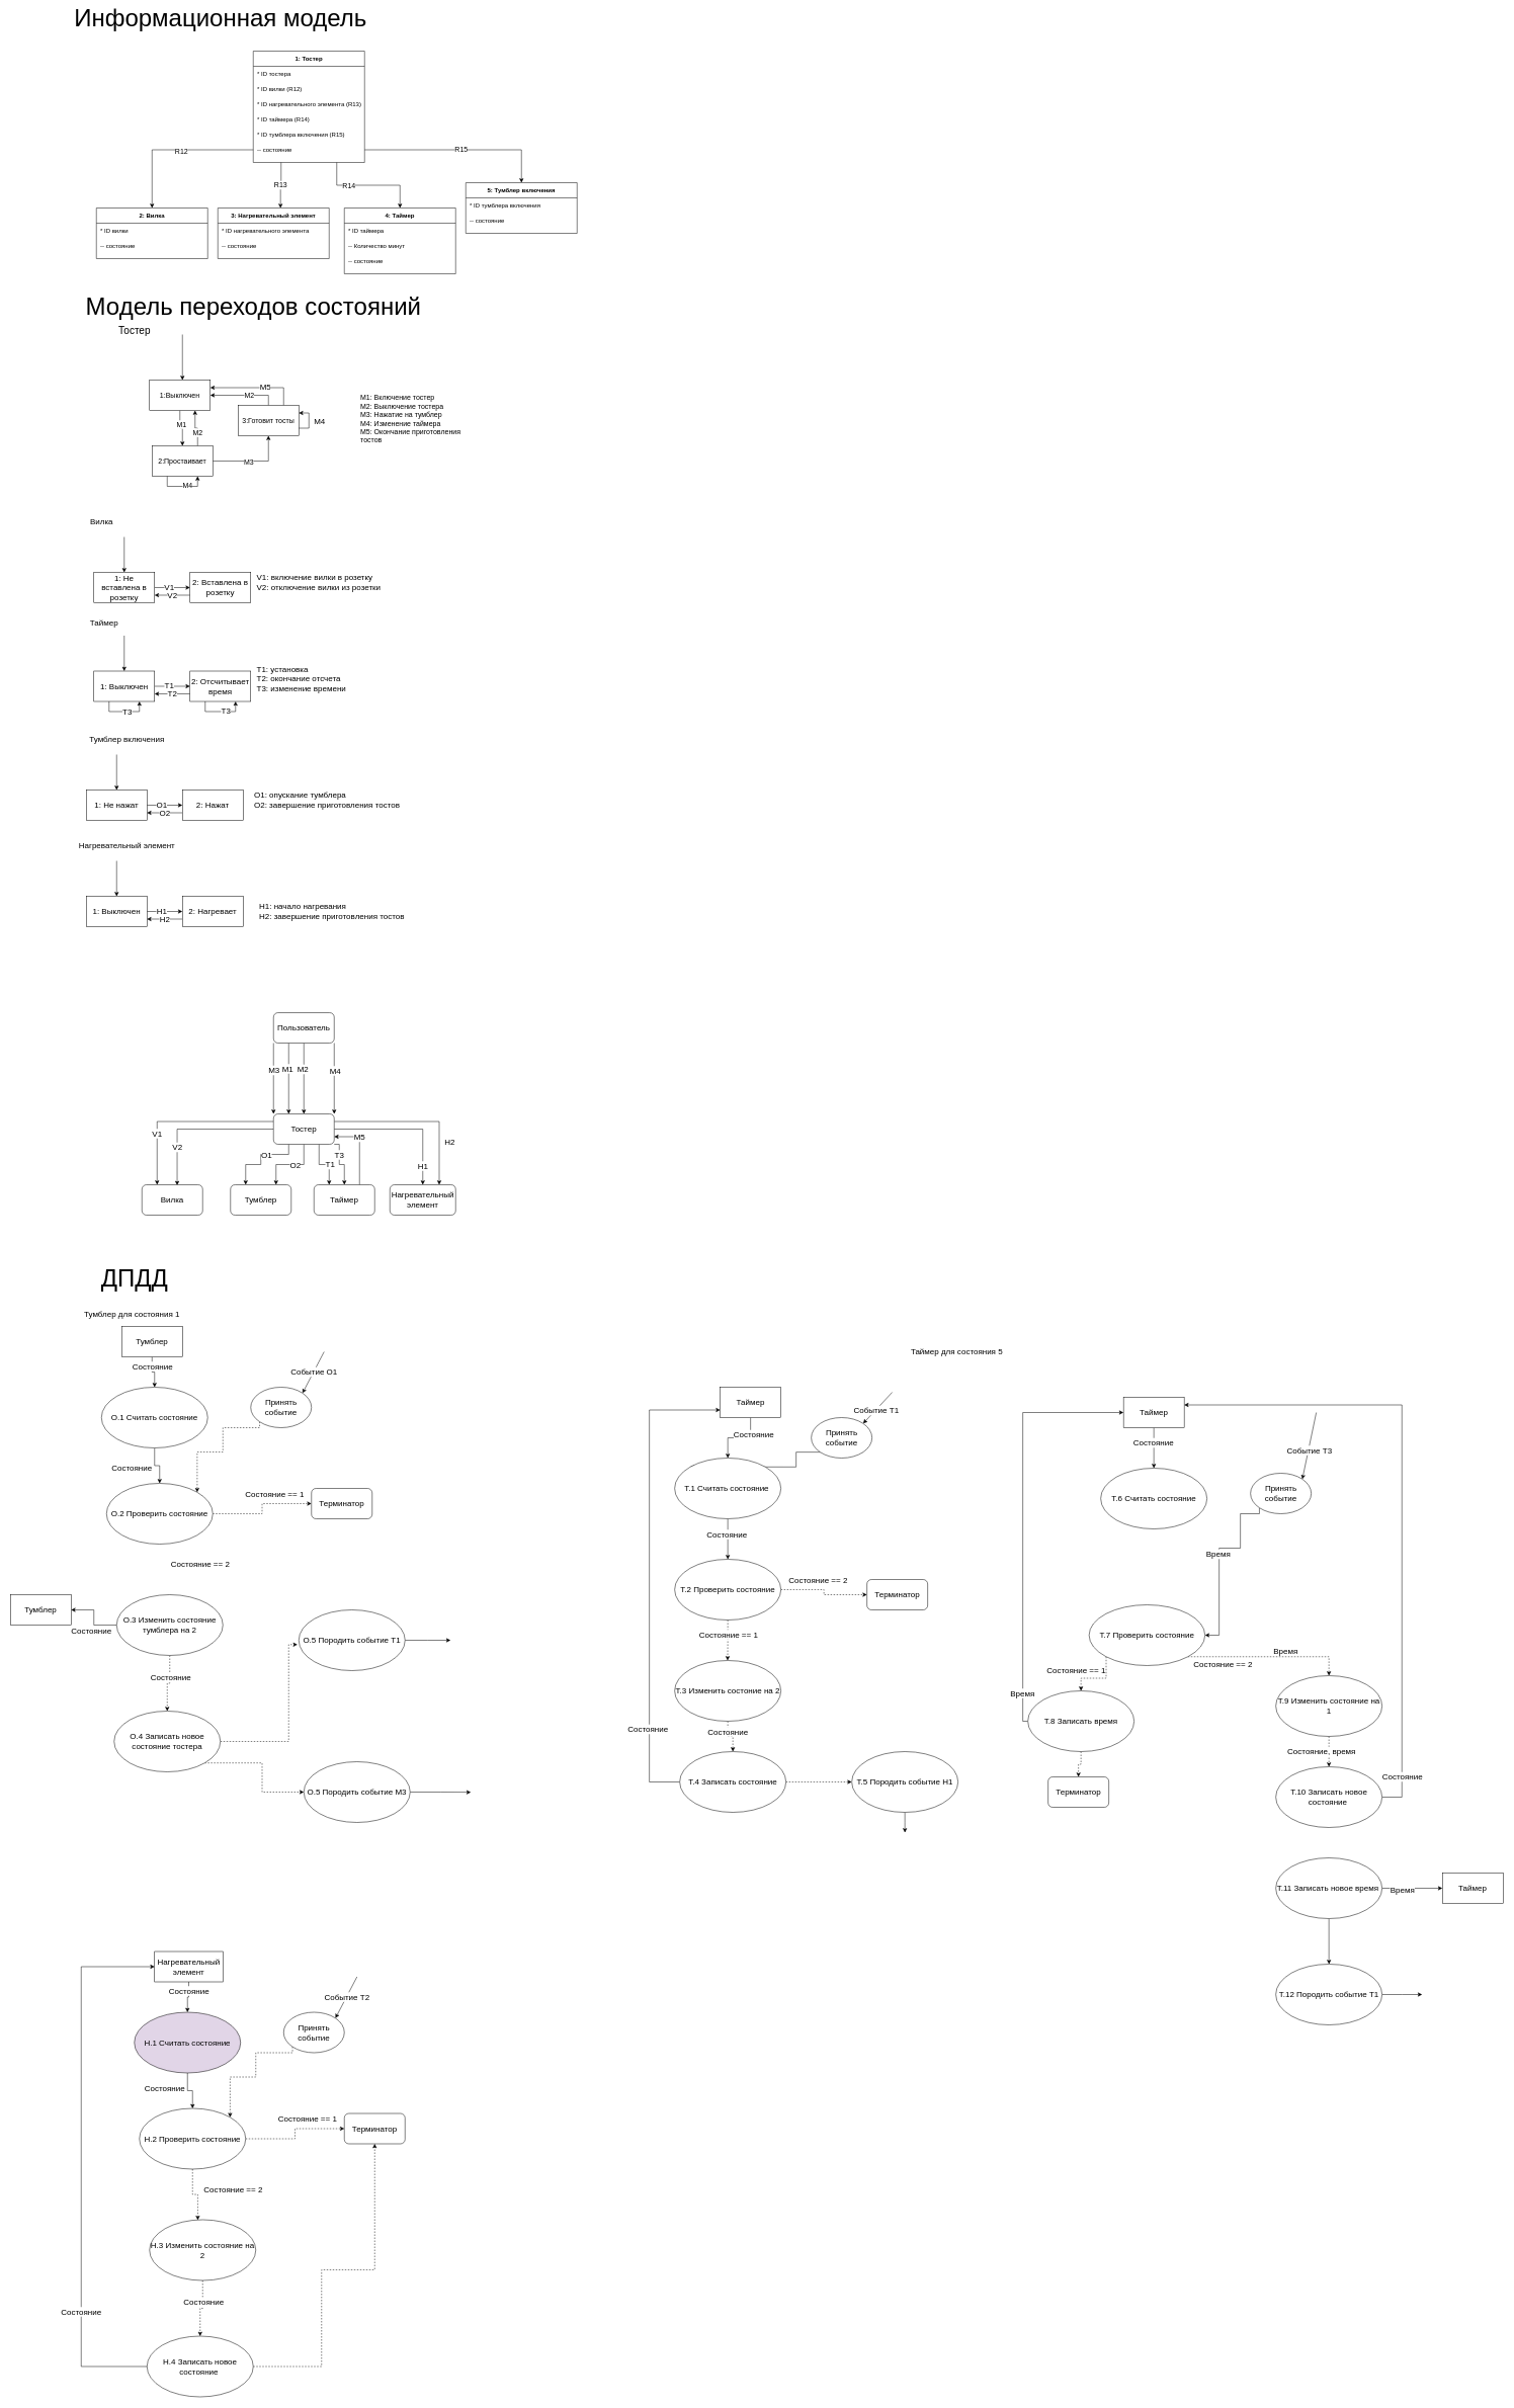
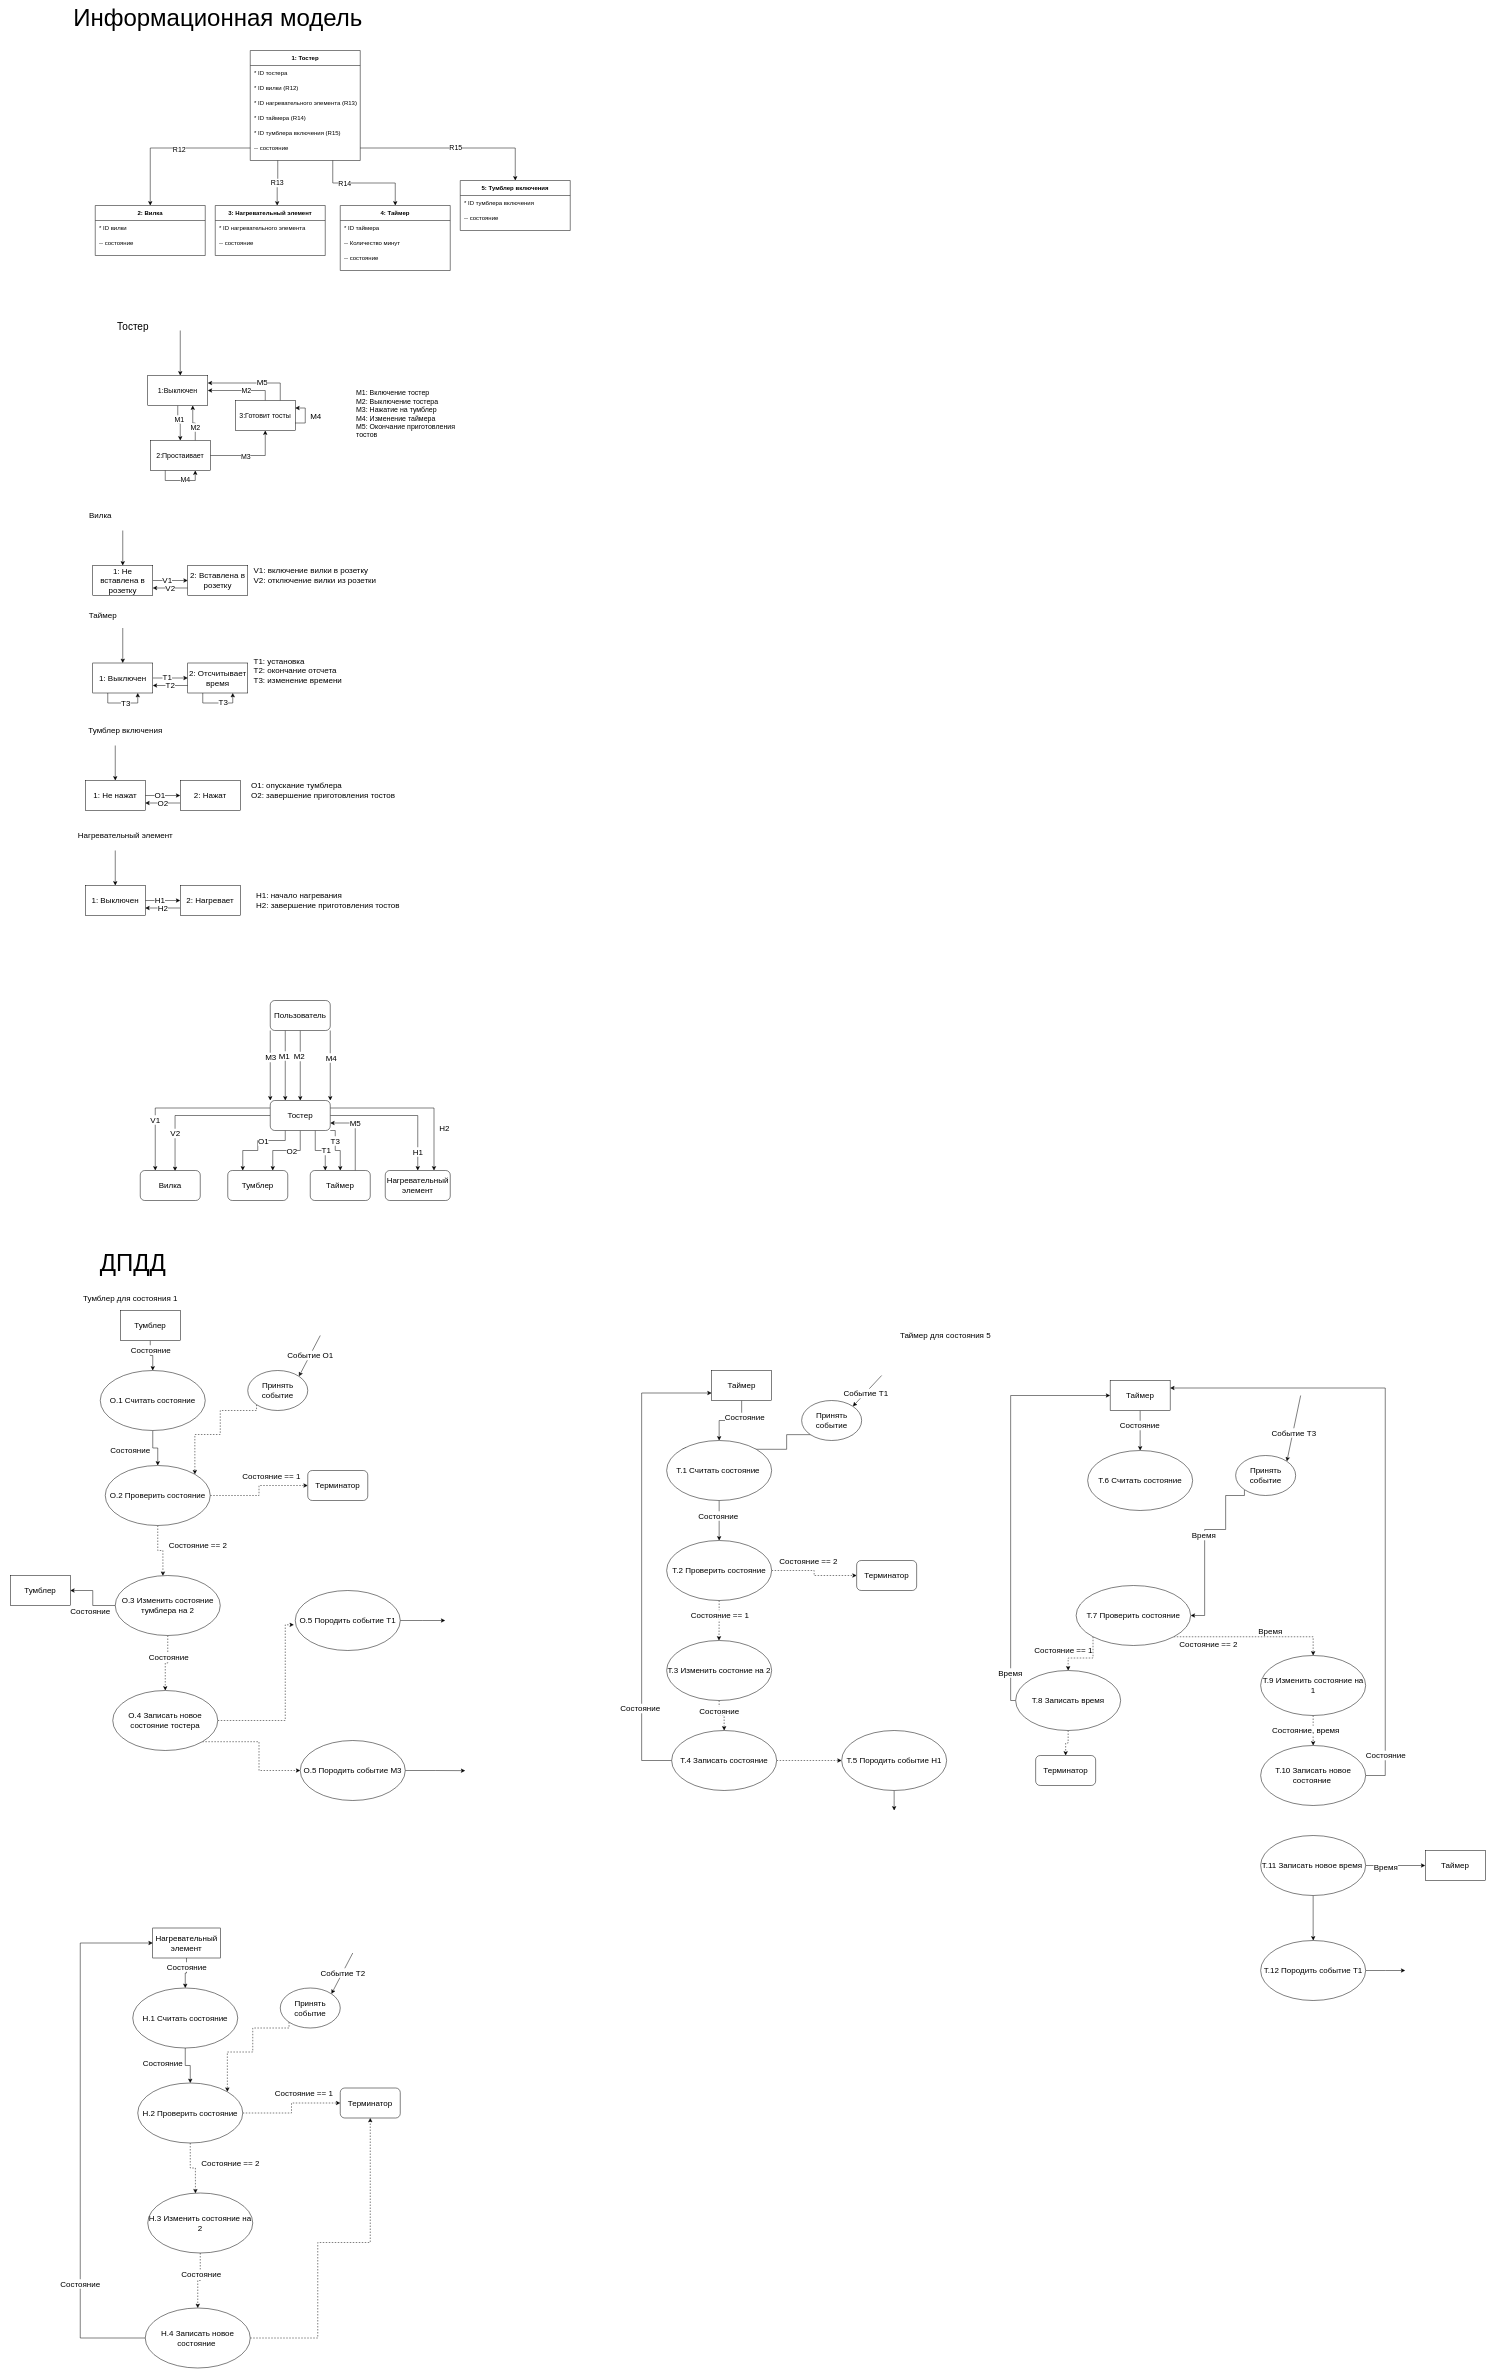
- <mxCell id="45" value="&lt;font style=&quot;font-size: 48px&quot;&gt;Модель переходов состояний&lt;/font&gt;" style="text;html=1;align=center;verticalAlign=middle;resizable=0;points=[];autosize=1;fontSize=14;" vertex="1" parent="1"><mxGeometry y="590" width="680" height="30" as="geometry" x="160" /></mxCell>
+ <mxCell id="136" style="edgeStyle=orthogonalEdgeStyle;rounded=0;orthogonalLoop=1;jettySize=auto;html=1;exitX=0.5;exitY=1;exitDx=0;exitDy=0;entryX=0.454;entryY=0.006;entryDx=0;entryDy=0;entryPerimeter=0;fontSize=16;dashed=1;" edge="1" parent="1" source="137" target="148"><mxGeometry relative="1" as="geometry" /></mxCell>
- <mxCell id="233" value="H.1 Считать состояние" style="ellipse;whiteSpace=wrap;html=1;fontSize=16;align=center;fillColor=#e1d5e7;" vertex="1" parent="1"><mxGeometry x="265" y="3975" width="210" height="120" as="geometry" /></mxCell>
+ <mxCell id="233" value="H.1 Считать состояние" style="ellipse;whiteSpace=wrap;html=1;fontSize=16;align=center;" vertex="1" parent="1"><mxGeometry x="265" y="3975" width="210" height="120" as="geometry" /></mxCell>
